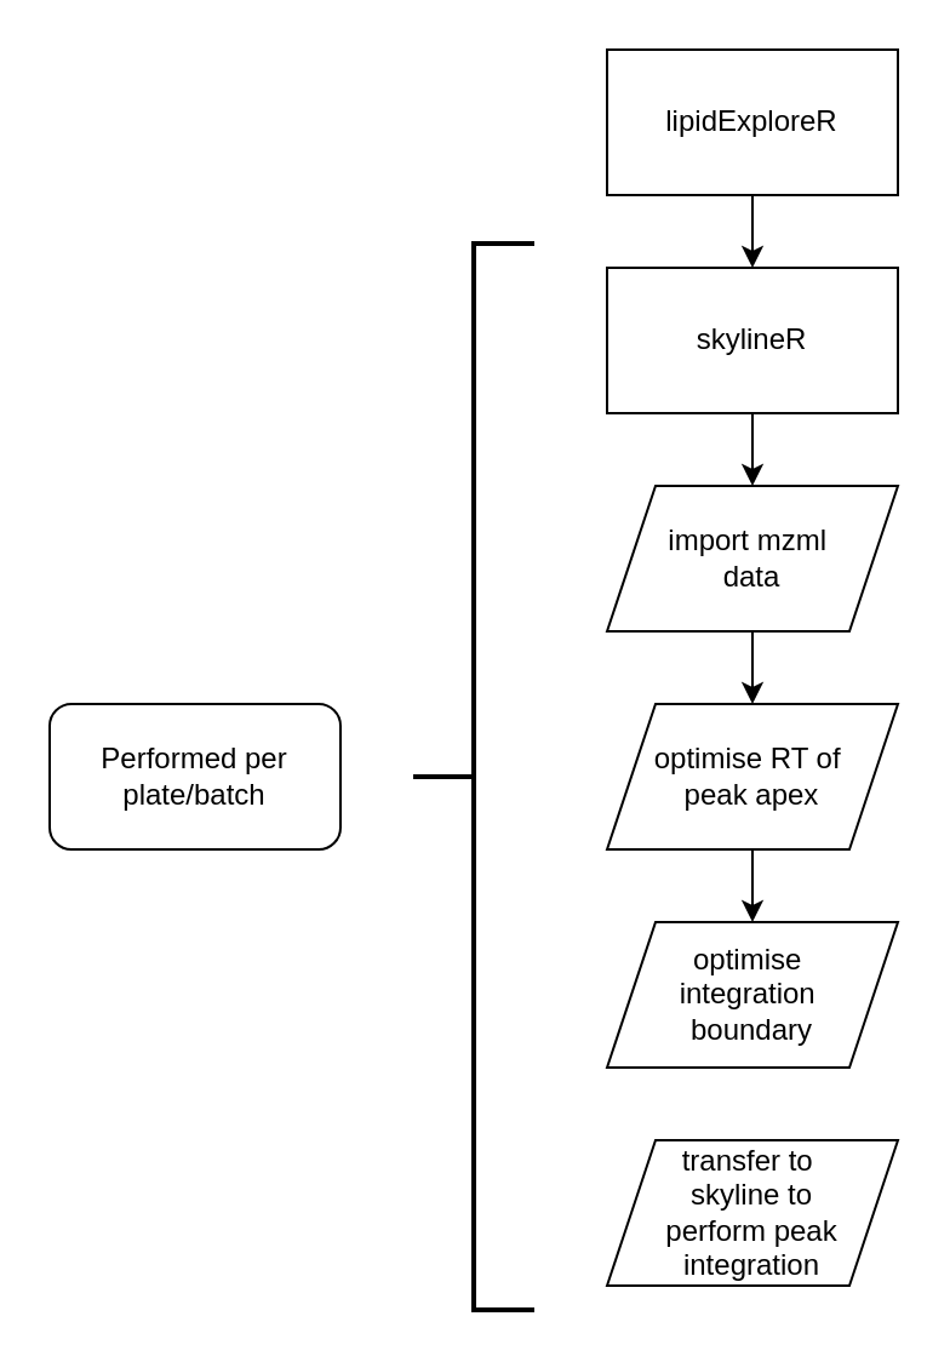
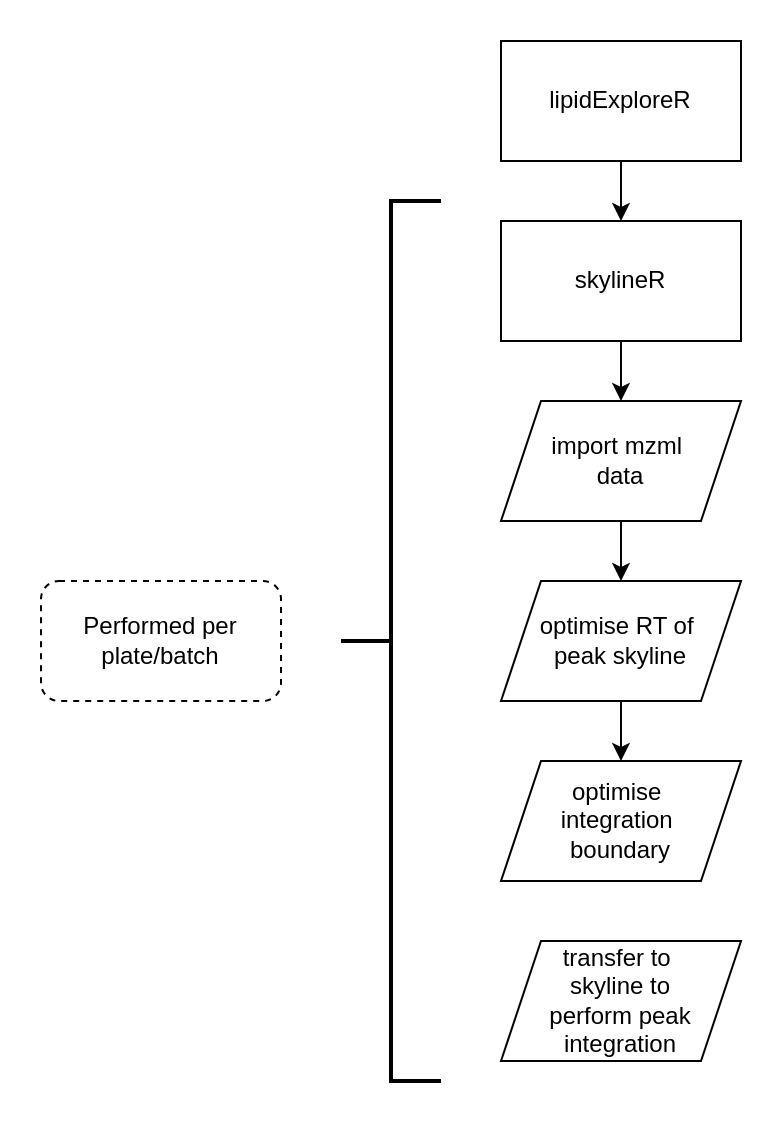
- <mxCell id="13" value="Performed per plate/batch" style="rounded=1;whiteSpace=wrap;html=1;" vertex="1" parent="1"><mxGeometry x="20" y="290" width="120" height="60" as="geometry" /></mxCell>
+ <mxCell id="13" value="Performed per plate/batch" style="rounded=1;whiteSpace=wrap;html=1;dashed=1;" vertex="1" parent="1"><mxGeometry x="20" y="290" width="120" height="60" as="geometry" /></mxCell>
- <mxCell id="6" value="optimise RT of&amp;nbsp;&lt;div&gt;peak apex&lt;/div&gt;" style="shape=parallelogram;perimeter=parallelogramPerimeter;whiteSpace=wrap;html=1;fixedSize=1;" vertex="1" parent="1"><mxGeometry x="250" y="290" width="120" height="60" as="geometry" /></mxCell>
+ <mxCell id="6" value="optimise RT of&amp;nbsp;&lt;div&gt;peak skyline&lt;/div&gt;" style="shape=parallelogram;perimeter=parallelogramPerimeter;whiteSpace=wrap;html=1;fixedSize=1;" vertex="1" parent="1"><mxGeometry x="250" y="290" width="120" height="60" as="geometry" /></mxCell>
